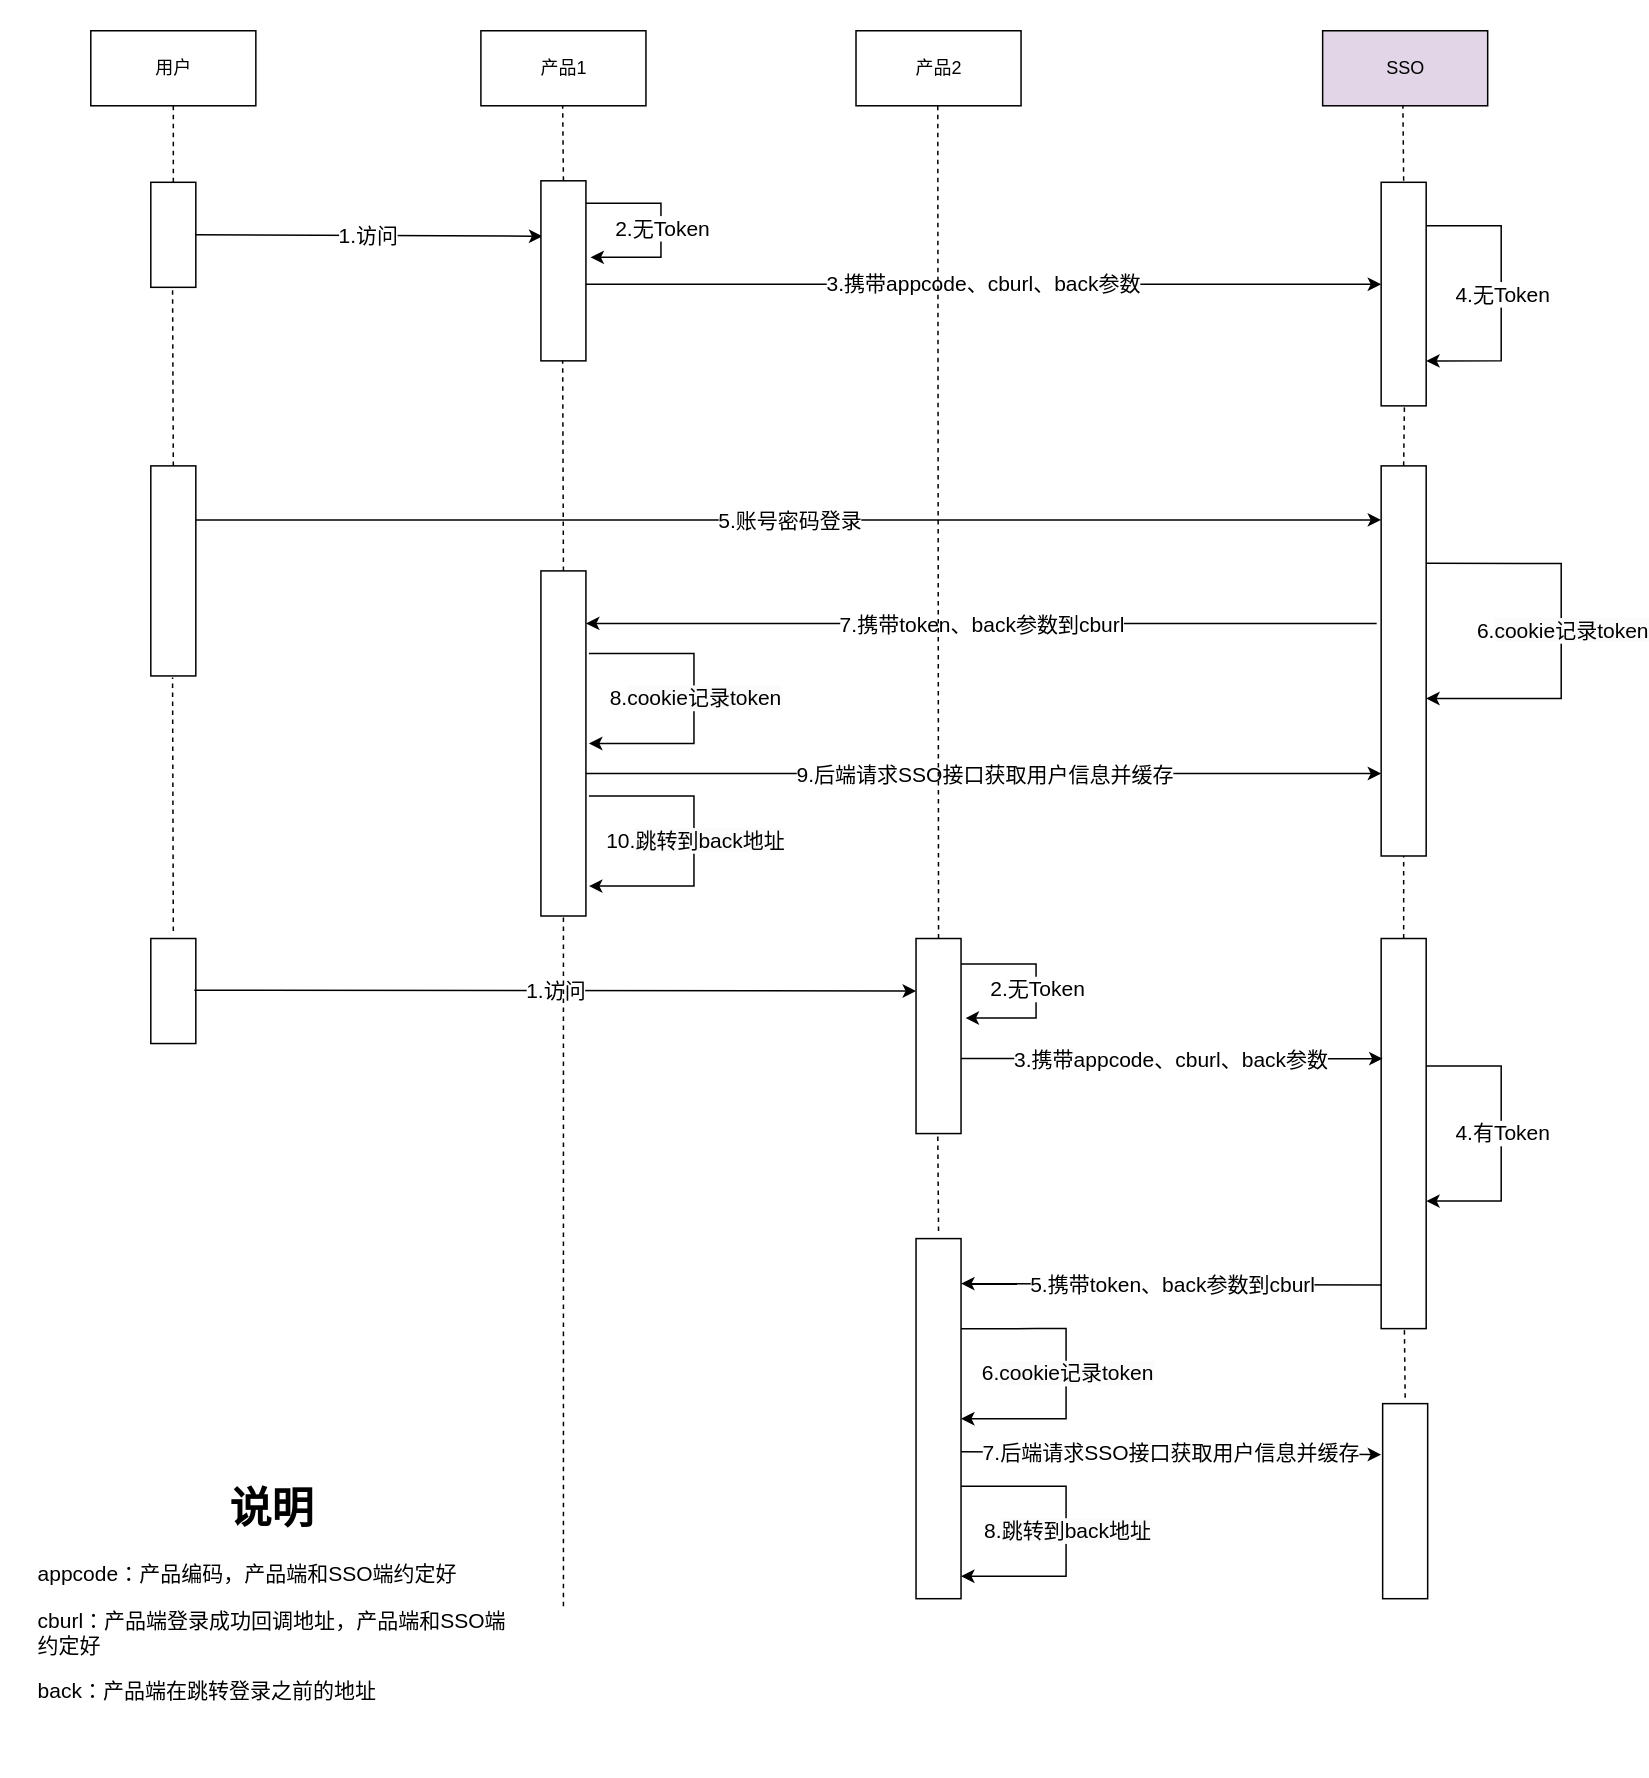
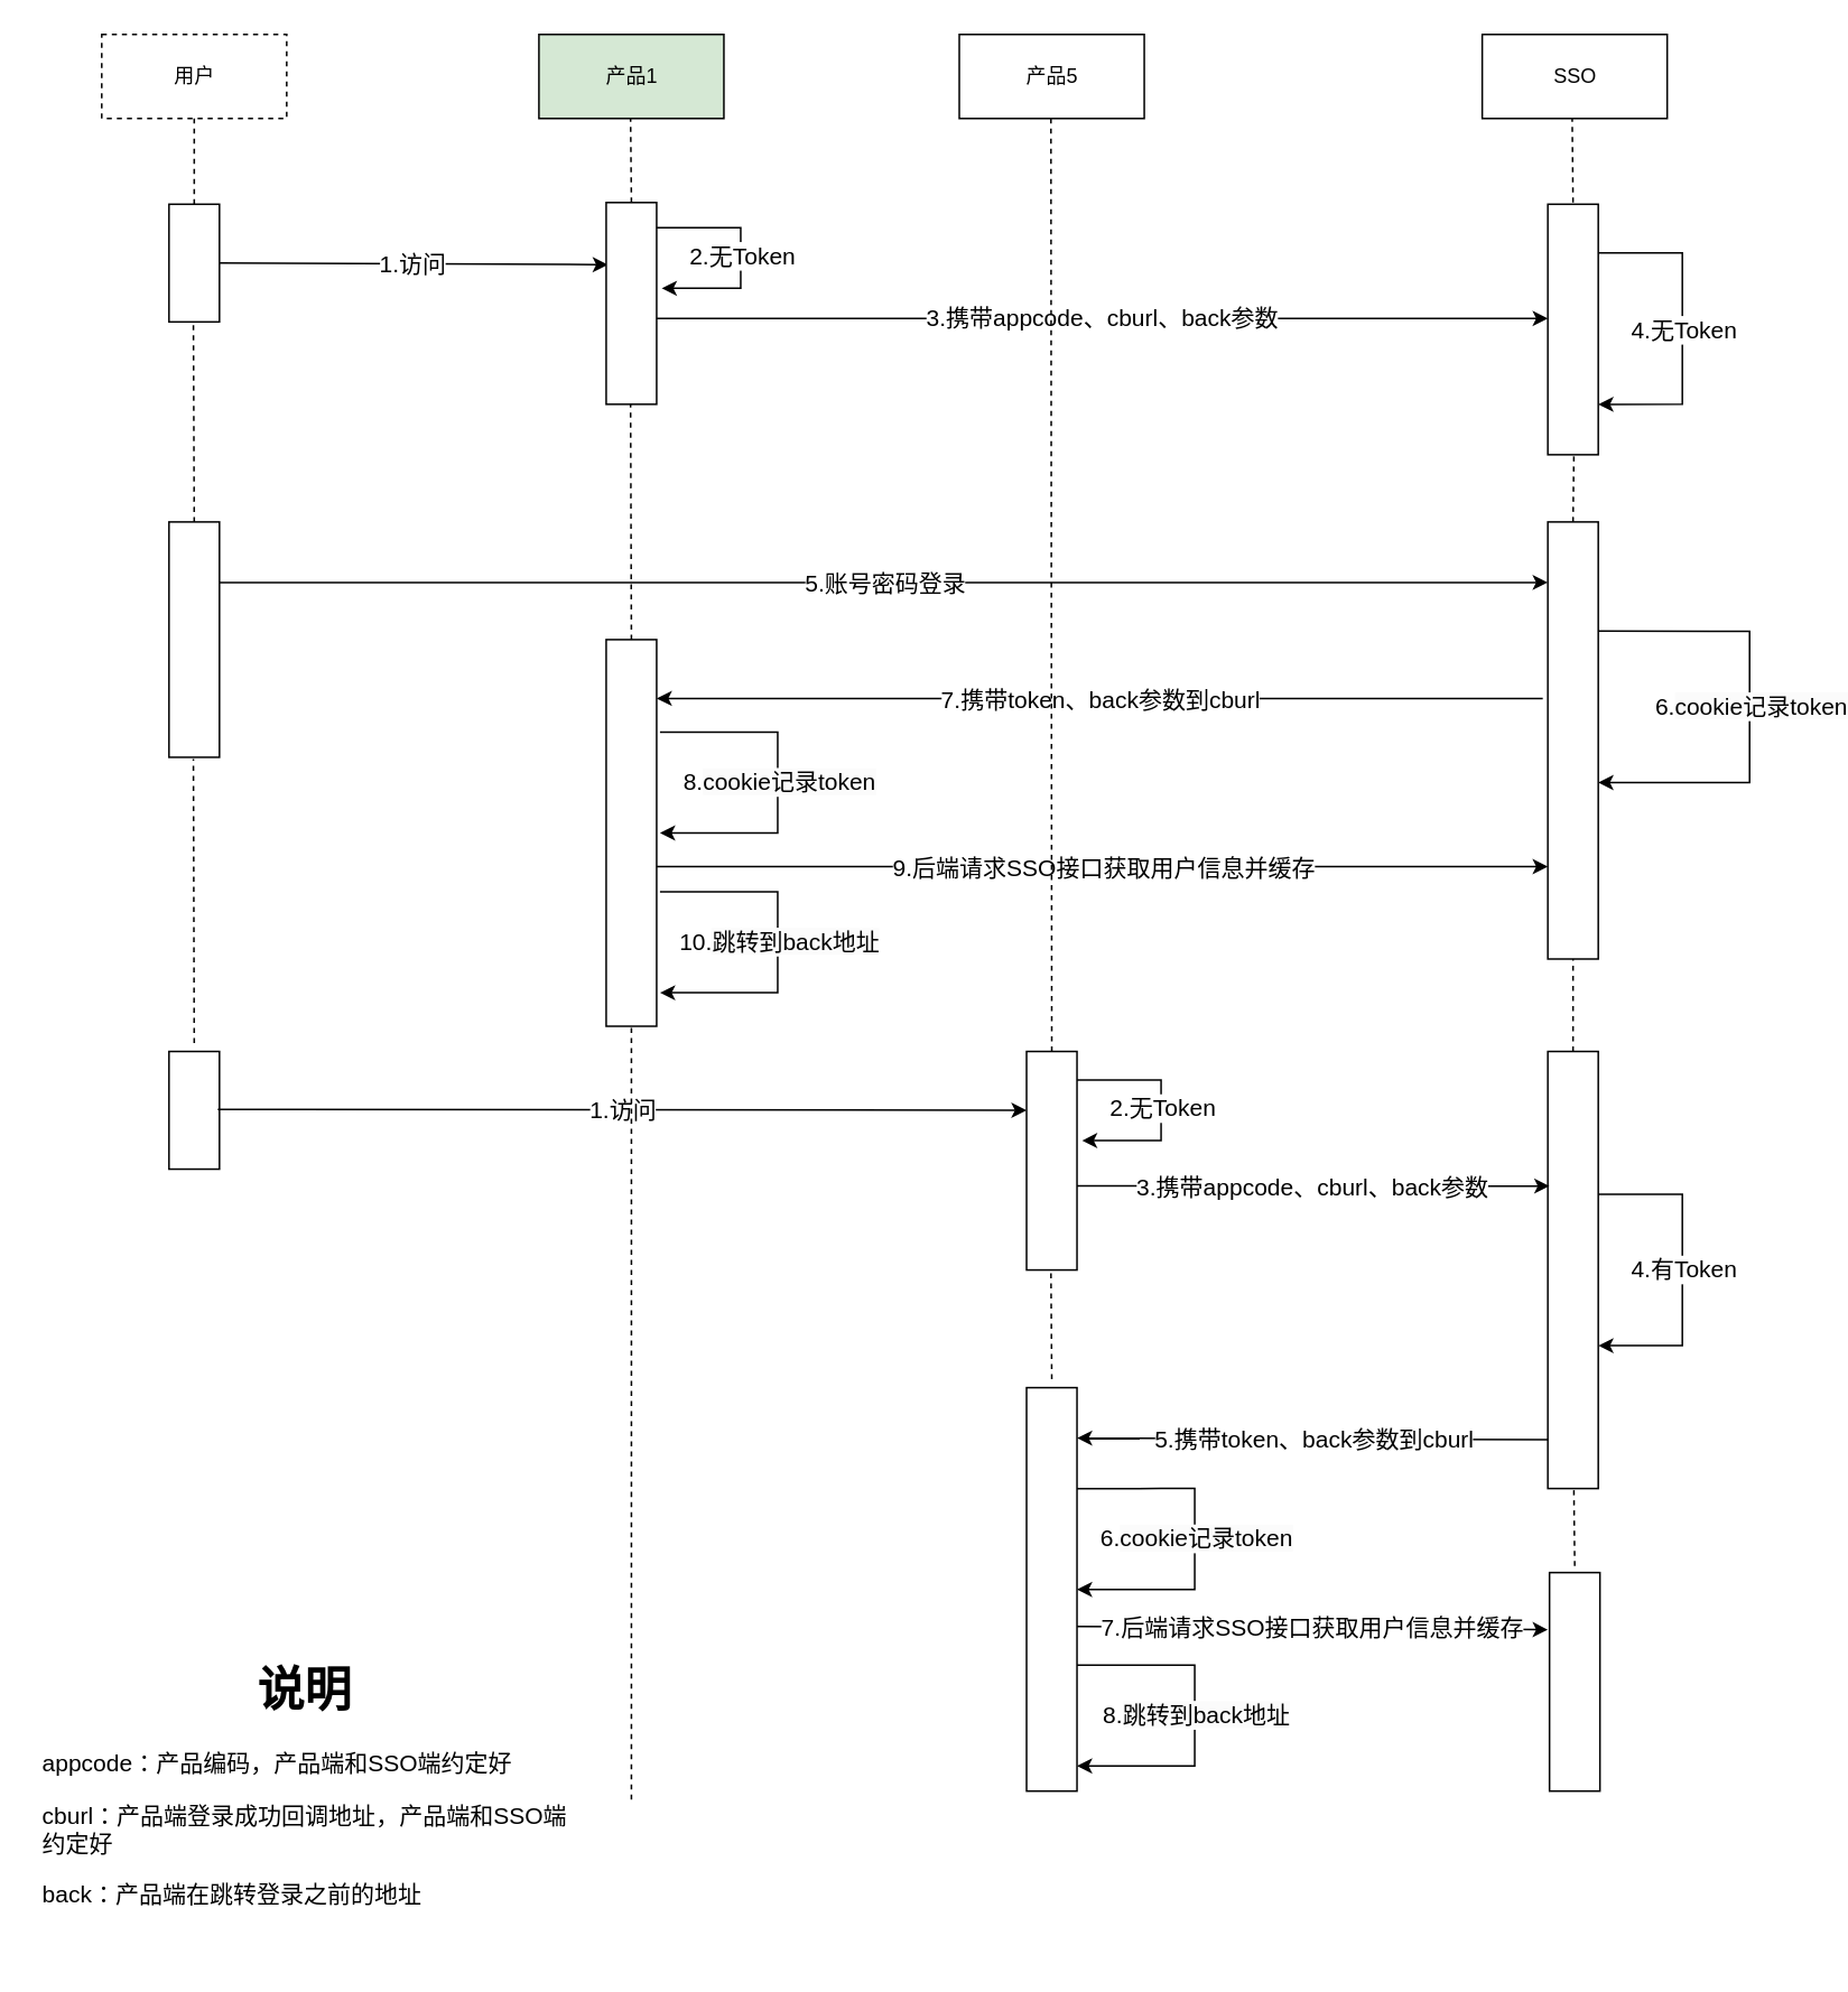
- <mxCell id="2" value="用户" style="html=1;rounded=0;" parent="1" vertex="1"><mxGeometry x="60" y="20" width="110" height="50" as="geometry" /></mxCell>
+ <mxCell id="2" value="用户" style="html=1;rounded=0;dashed=1;" parent="1" vertex="1"><mxGeometry x="60" y="20" width="110" height="50" as="geometry" /></mxCell>
- <mxCell id="4" value="产品1" style="html=1;rounded=0;" parent="1" vertex="1"><mxGeometry x="320" y="20" width="110" height="50" as="geometry" /></mxCell>
+ <mxCell id="4" value="产品1" style="html=1;rounded=0;fillColor=#d5e8d4;" parent="1" vertex="1"><mxGeometry x="320" y="20" width="110" height="50" as="geometry" /></mxCell>
- <mxCell id="5" value="产品2" style="html=1;rounded=0;" parent="1" vertex="1"><mxGeometry x="570" y="20" width="110" height="50" as="geometry" /></mxCell>
+ <mxCell id="5" value="产品5" style="html=1;rounded=0;" parent="1" vertex="1"><mxGeometry x="570" y="20" width="110" height="50" as="geometry" /></mxCell>
- <mxCell id="3" value="SSO" style="html=1;rounded=0;fillColor=#e1d5e7;" parent="1" vertex="1"><mxGeometry x="881" y="20" width="110" height="50" as="geometry" /></mxCell>
+ <mxCell id="3" value="SSO" style="html=1;rounded=0;" parent="1" vertex="1"><mxGeometry x="881" y="20" width="110" height="50" as="geometry" /></mxCell>
